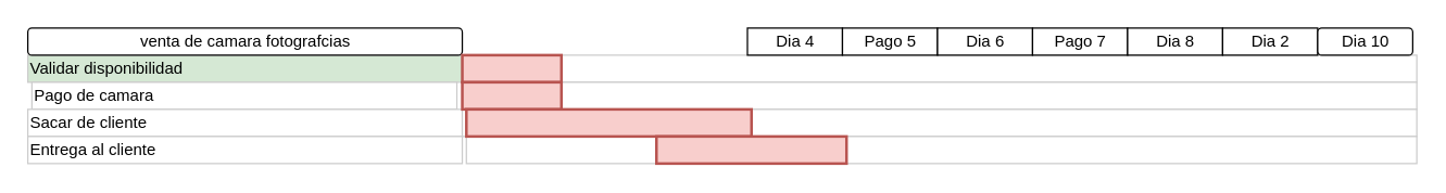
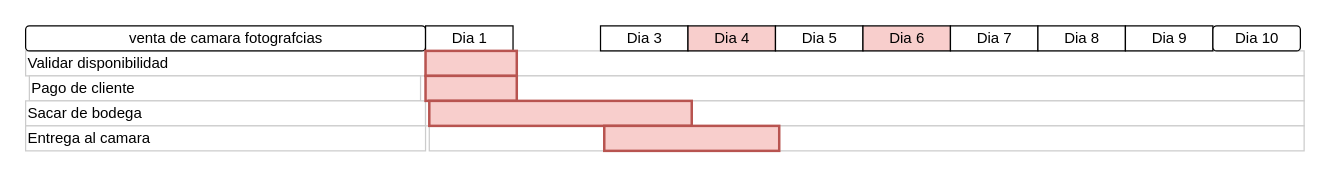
+ <mxCell id="8" value="Dia 1" style="strokeWidth=1;fontStyle=0;html=1;" vertex="1" parent="1"><mxGeometry x="340" y="20" width="70" height="20" as="geometry" /></mxCell>
+ <mxCell id="9" value="Dia 3" style="strokeWidth=1;fontStyle=0;html=1;" vertex="1" parent="1"><mxGeometry x="480" y="20" width="70" height="20" as="geometry" /></mxCell>
- <mxCell id="10" value="Dia 4" style="strokeWidth=1;fontStyle=0;html=1;" vertex="1" parent="1"><mxGeometry x="550" y="20" width="70" height="20" as="geometry" /></mxCell>
+ <mxCell id="10" value="Dia 4" style="strokeWidth=1;fontStyle=0;html=1;fillColor=#f8cecc;" vertex="1" parent="1"><mxGeometry x="550" y="20" width="70" height="20" as="geometry" /></mxCell>
- <mxCell id="11" value="Pago 5" style="strokeWidth=1;fontStyle=0;html=1;" vertex="1" parent="1"><mxGeometry x="620" y="20" width="70" height="20" as="geometry" /></mxCell>
+ <mxCell id="11" value="Dia 5" style="strokeWidth=1;fontStyle=0;html=1;" vertex="1" parent="1"><mxGeometry x="620" y="20" width="70" height="20" as="geometry" /></mxCell>
- <mxCell id="12" value="Dia 6" style="strokeWidth=1;fontStyle=0;html=1;" vertex="1" parent="1"><mxGeometry x="690" y="20" width="70" height="20" as="geometry" /></mxCell>
+ <mxCell id="12" value="Dia 6" style="strokeWidth=1;fontStyle=0;html=1;fillColor=#f8cecc;" vertex="1" parent="1"><mxGeometry x="690" y="20" width="70" height="20" as="geometry" /></mxCell>
- <mxCell id="13" value="Pago 7" style="strokeWidth=1;fontStyle=0;html=1;" vertex="1" parent="1"><mxGeometry x="760" y="20" width="70" height="20" as="geometry" /></mxCell>
+ <mxCell id="13" value="Dia 7" style="strokeWidth=1;fontStyle=0;html=1;" vertex="1" parent="1"><mxGeometry x="760" y="20" width="70" height="20" as="geometry" /></mxCell>
- <mxCell id="15" value="Dia 2" style="strokeWidth=1;fontStyle=0;html=1;" vertex="1" parent="1"><mxGeometry x="900" y="20" width="70" height="20" as="geometry" /></mxCell>
+ <mxCell id="15" value="Dia 9" style="strokeWidth=1;fontStyle=0;html=1;" vertex="1" parent="1"><mxGeometry x="900" y="20" width="70" height="20" as="geometry" /></mxCell>
- <mxCell id="2" value="Validar disponibilidad" style="align=left;strokeColor=#CCCCCC;html=1;fillColor=#d5e8d4;" vertex="1" parent="1"><mxGeometry x="20" y="40" width="320.0" height="20.0" as="geometry" /></mxCell>
+ <mxCell id="2" value="Validar disponibilidad" style="align=left;strokeColor=#CCCCCC;html=1;" vertex="1" parent="1"><mxGeometry x="20" y="40" width="320.0" height="20.0" as="geometry" /></mxCell>
- <mxCell id="3" value="Pago de camara&amp;nbsp;" style="align=left;strokeColor=#CCCCCC;html=1;" vertex="1" parent="1"><mxGeometry x="23" y="60" width="313" height="20" as="geometry" /></mxCell>
+ <mxCell id="3" value="Pago de cliente&amp;nbsp;" style="align=left;strokeColor=#CCCCCC;html=1;" vertex="1" parent="1"><mxGeometry x="23" y="60" width="313" height="20" as="geometry" /></mxCell>
- <mxCell id="4" value="Sacar de cliente" style="align=left;strokeColor=#CCCCCC;html=1;" vertex="1" parent="1"><mxGeometry x="20" y="80" width="320.0" height="20" as="geometry" /></mxCell>
+ <mxCell id="4" value="Sacar de bodega" style="align=left;strokeColor=#CCCCCC;html=1;" vertex="1" parent="1"><mxGeometry x="20" y="80" width="320.0" height="20" as="geometry" /></mxCell>
- <mxCell id="5" value="Entrega al cliente" style="align=left;strokeColor=#CCCCCC;html=1;" vertex="1" parent="1"><mxGeometry x="20" y="100" width="320.0" height="20" as="geometry" /></mxCell>
+ <mxCell id="5" value="Entrega al camara" style="align=left;strokeColor=#CCCCCC;html=1;" vertex="1" parent="1"><mxGeometry x="20" y="100" width="320.0" height="20" as="geometry" /></mxCell>
